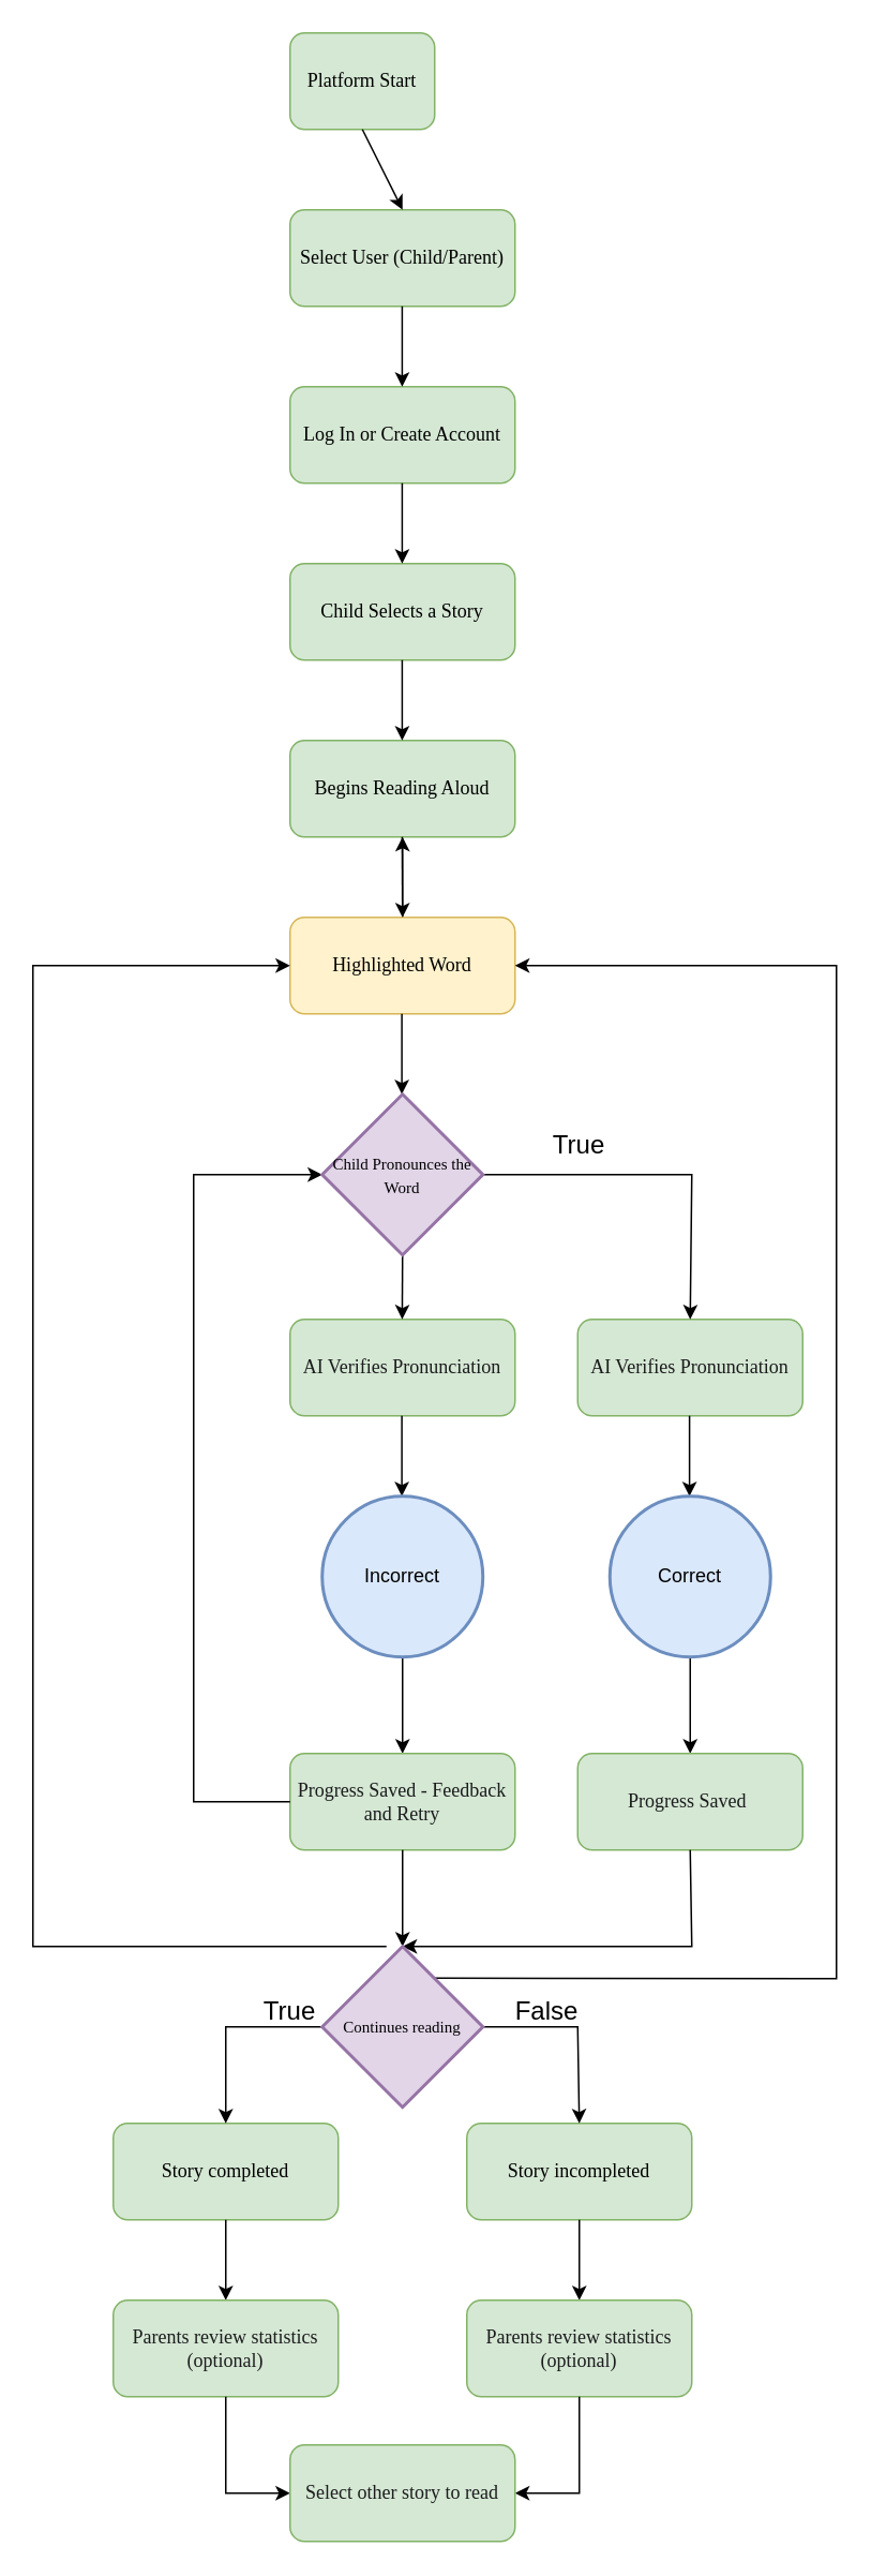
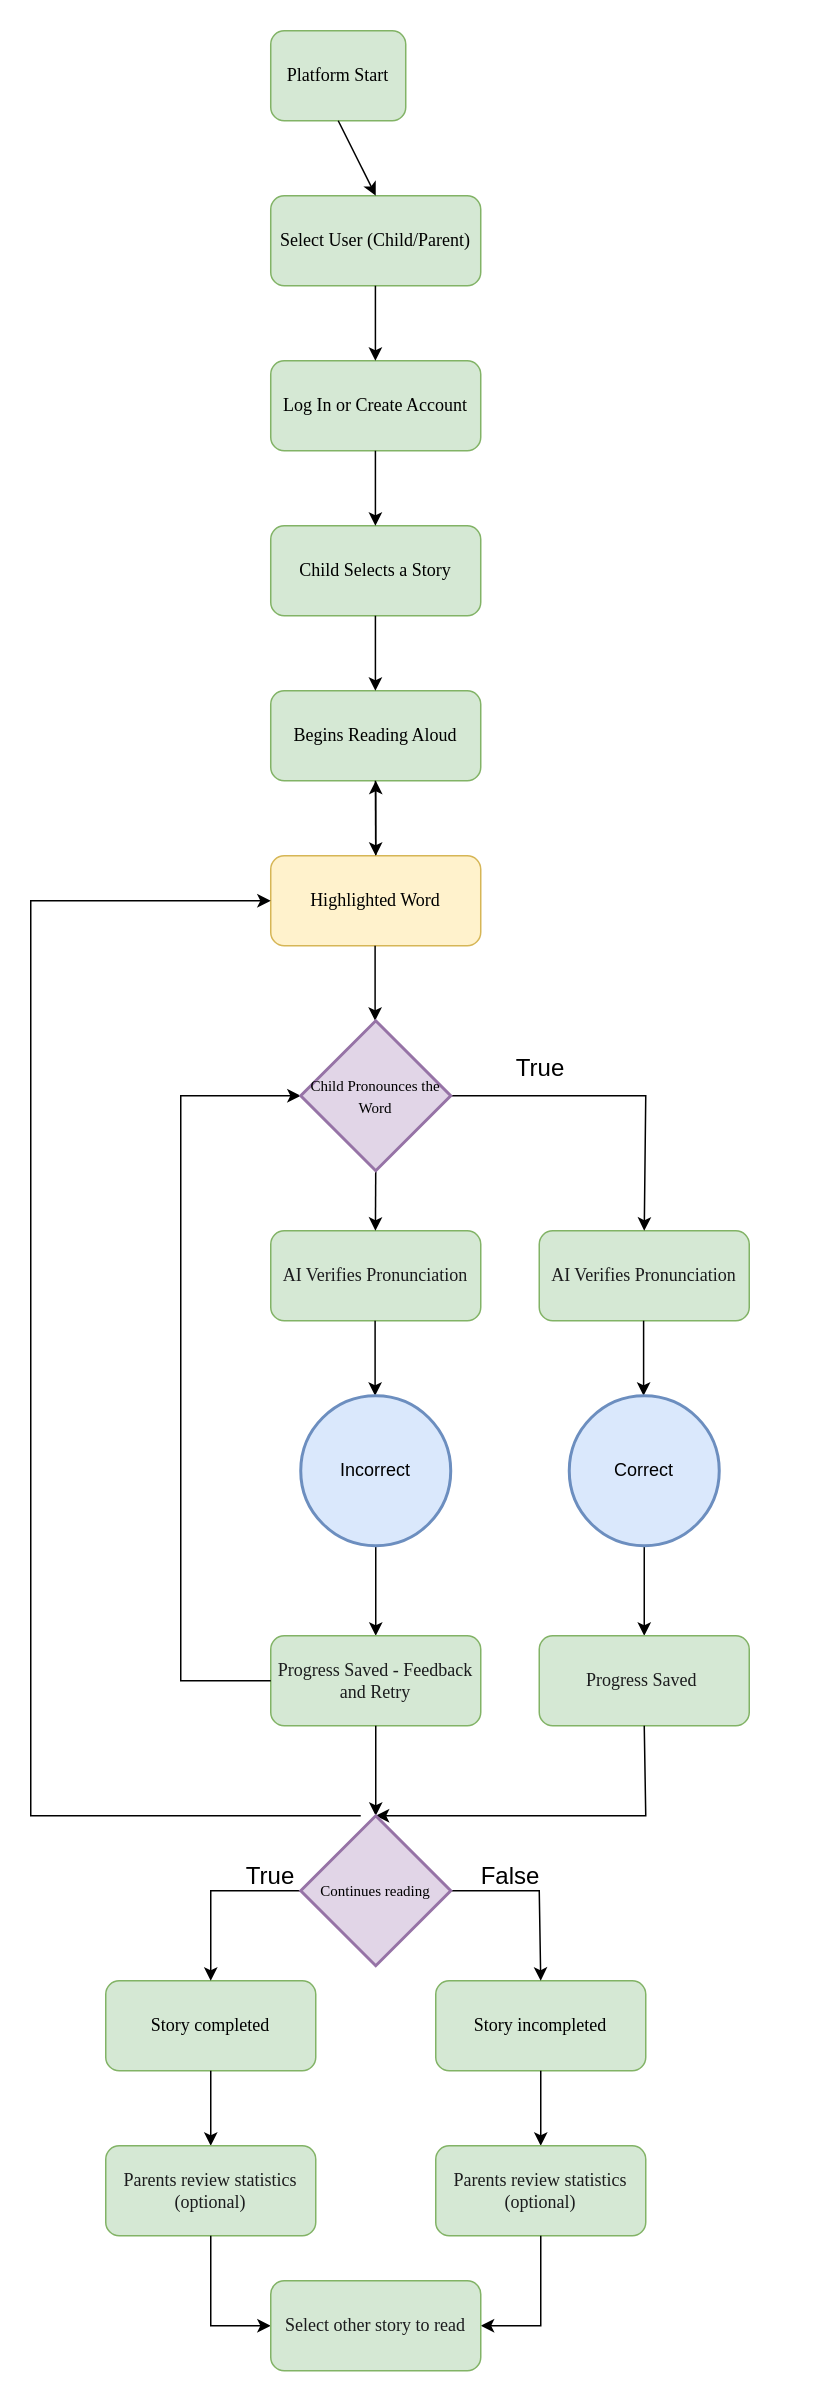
- <mxCell id="25" value="" style="endArrow=classic;html=1;rounded=0;entryX=1;entryY=0.5;entryDx=0;entryDy=0;exitX=0.698;exitY=0.197;exitDx=0;exitDy=0;exitPerimeter=0;" edge="1" parent="1" source="45" target="8"><mxGeometry width="50" height="50" relative="1" as="geometry"><mxPoint x="288.726" y="1240.03" as="sourcePoint" /><mxPoint x="580" y="590" as="targetPoint" /><Array as="points"><mxPoint x="520" y="1230" /><mxPoint x="520" y="600" /></Array></mxGeometry></mxCell>
